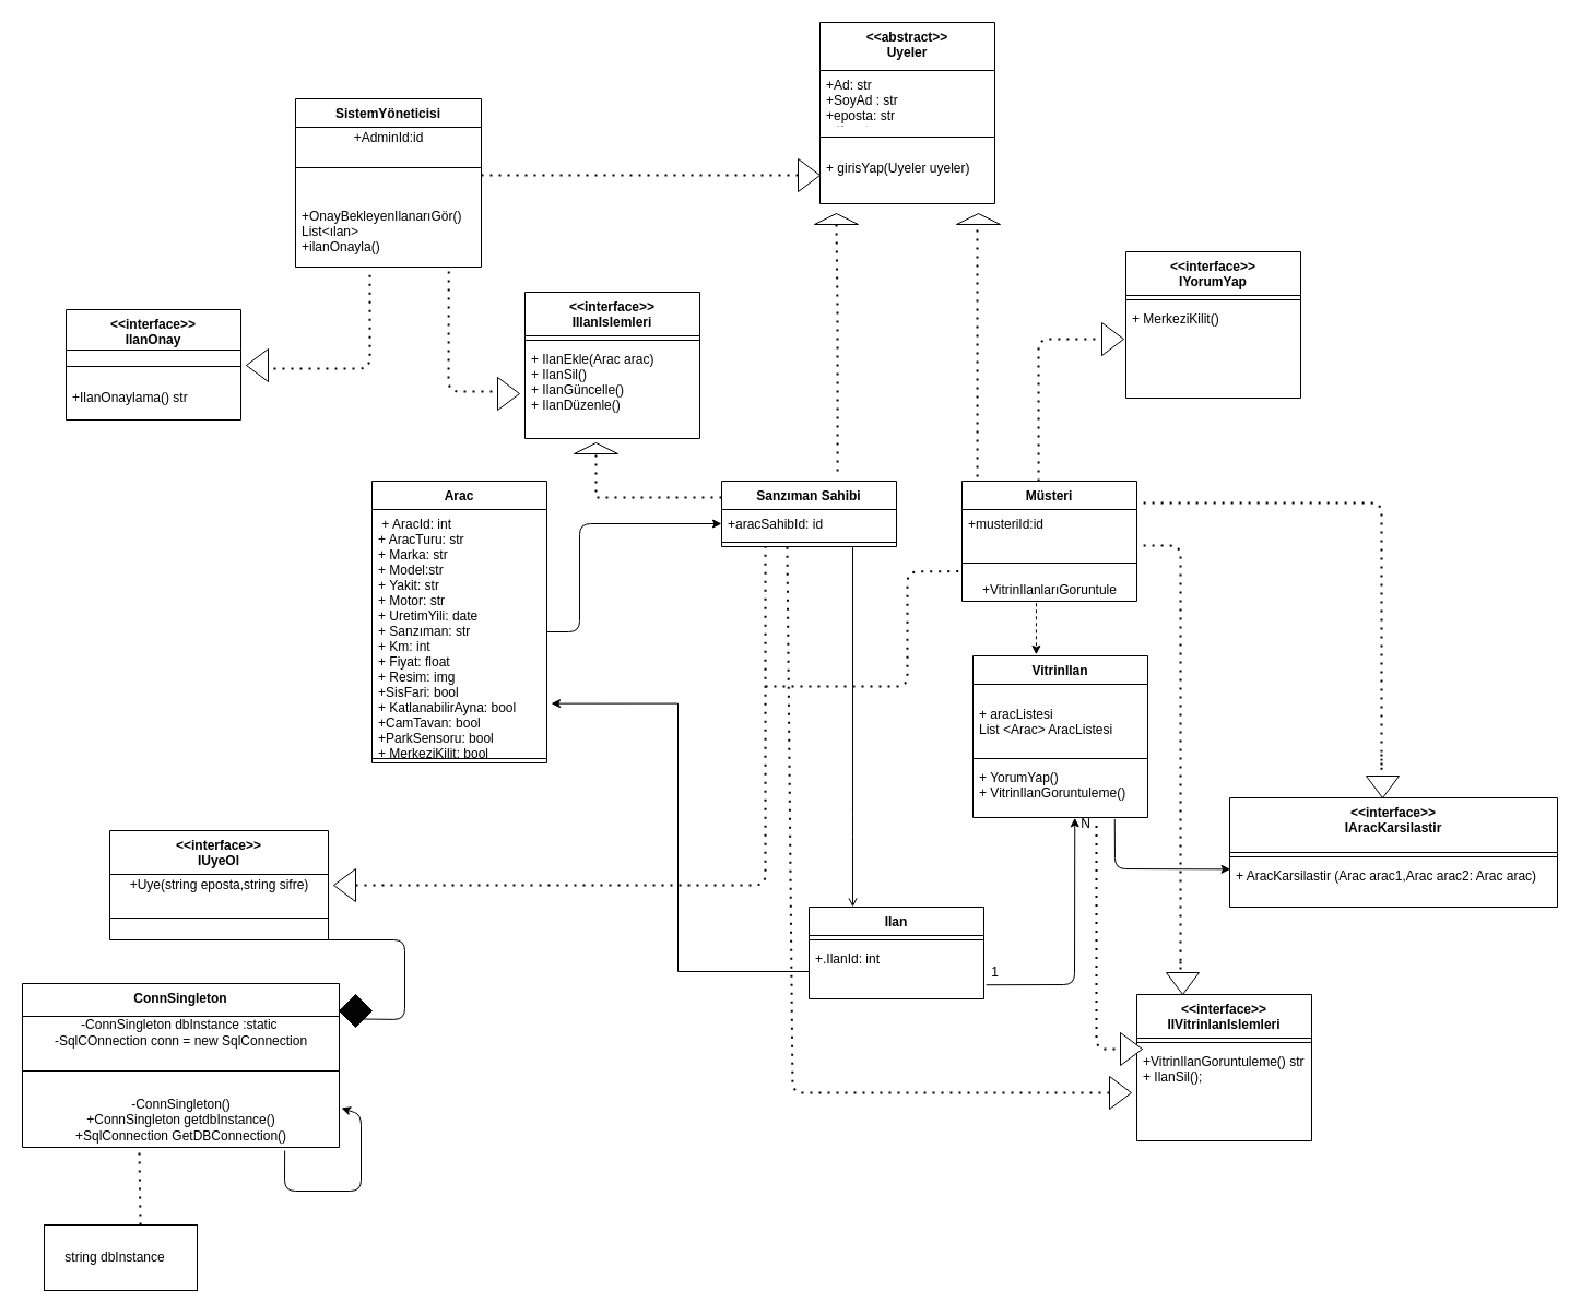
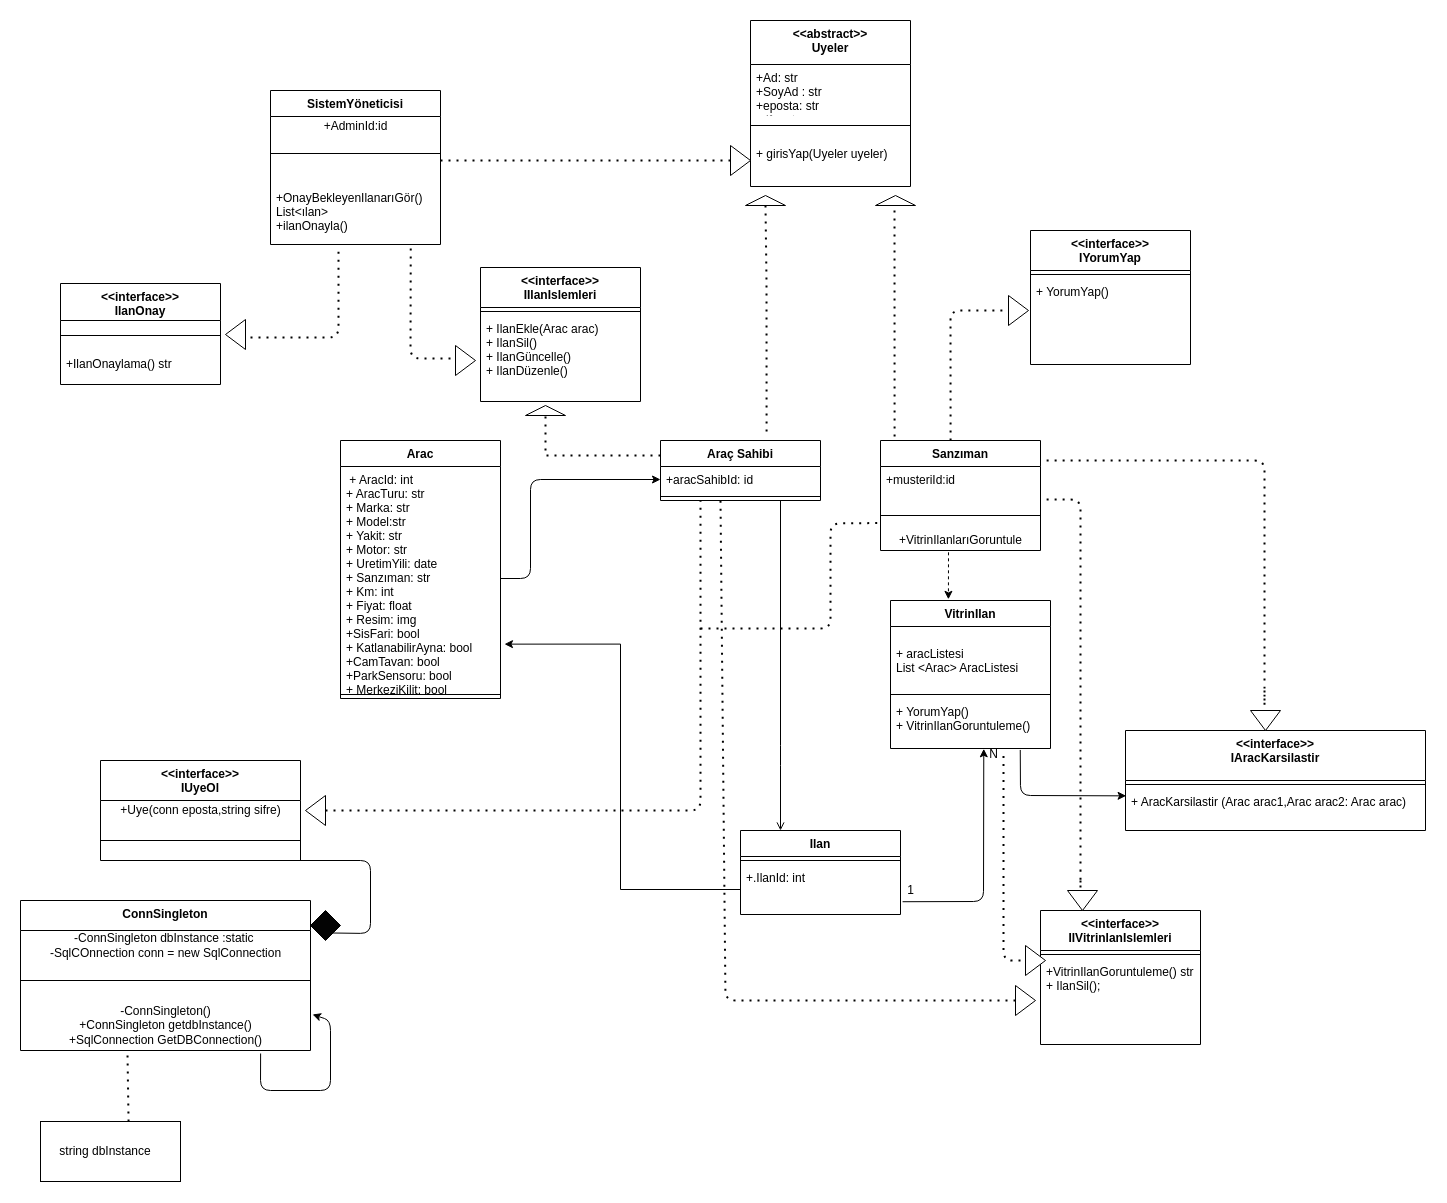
- <mxCell id="82" value="+ MerkeziKilit()" style="text;strokeColor=none;fillColor=none;align=left;verticalAlign=top;spacingLeft=4;spacingRight=4;overflow=hidden;rotatable=0;points=[[0,0.5],[1,0.5]];portConstraint=eastwest;" parent="80" vertex="1"><mxGeometry y="48" width="160" height="86" as="geometry" /></mxCell>
+ <mxCell id="82" value="+ YorumYap()" style="text;strokeColor=none;fillColor=none;align=left;verticalAlign=top;spacingLeft=4;spacingRight=4;overflow=hidden;rotatable=0;points=[[0,0.5],[1,0.5]];portConstraint=eastwest;" parent="80" vertex="1"><mxGeometry y="48" width="160" height="86" as="geometry" /></mxCell>
- <mxCell id="2" value="Sanzıman Sahibi" style="swimlane;fontStyle=1;align=center;verticalAlign=top;childLayout=stackLayout;horizontal=1;startSize=26;horizontalStack=0;resizeParent=1;resizeParentMax=0;resizeLast=0;collapsible=1;marginBottom=0;" parent="1" vertex="1"><mxGeometry x="660" y="440" width="160" height="60" as="geometry" /></mxCell>
+ <mxCell id="2" value="Araç Sahibi" style="swimlane;fontStyle=1;align=center;verticalAlign=top;childLayout=stackLayout;horizontal=1;startSize=26;horizontalStack=0;resizeParent=1;resizeParentMax=0;resizeLast=0;collapsible=1;marginBottom=0;" parent="1" vertex="1"><mxGeometry x="660" y="440" width="160" height="60" as="geometry" /></mxCell>
- <mxCell id="5" value="Müsteri" style="swimlane;fontStyle=1;align=center;verticalAlign=top;childLayout=stackLayout;horizontal=1;startSize=26;horizontalStack=0;resizeParent=1;resizeParentMax=0;resizeLast=0;collapsible=1;marginBottom=0;" parent="1" vertex="1"><mxGeometry x="880" y="440" width="160" height="110" as="geometry" /></mxCell>
+ <mxCell id="5" value="Sanzıman" style="swimlane;fontStyle=1;align=center;verticalAlign=top;childLayout=stackLayout;horizontal=1;startSize=26;horizontalStack=0;resizeParent=1;resizeParentMax=0;resizeLast=0;collapsible=1;marginBottom=0;" parent="1" vertex="1"><mxGeometry x="880" y="440" width="160" height="110" as="geometry" /></mxCell>
- <mxCell id="47" value="+Uye(string eposta,string sifre)" style="text;html=1;align=center;verticalAlign=middle;resizable=0;points=[];autosize=1;" parent="46" vertex="1"><mxGeometry y="40" width="200" height="20" as="geometry" /></mxCell>
+ <mxCell id="47" value="+Uye(conn eposta,string sifre)" style="text;html=1;align=center;verticalAlign=middle;resizable=0;points=[];autosize=1;" parent="46" vertex="1"><mxGeometry y="40" width="200" height="20" as="geometry" /></mxCell>
